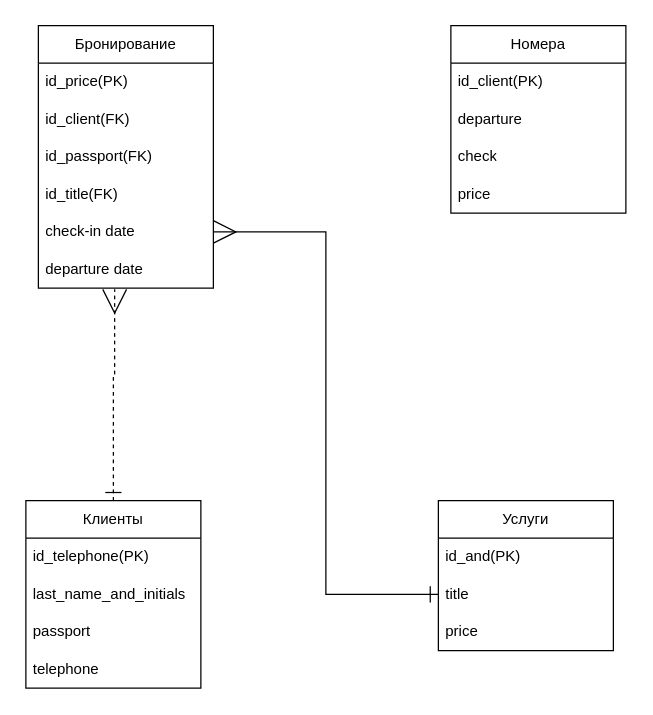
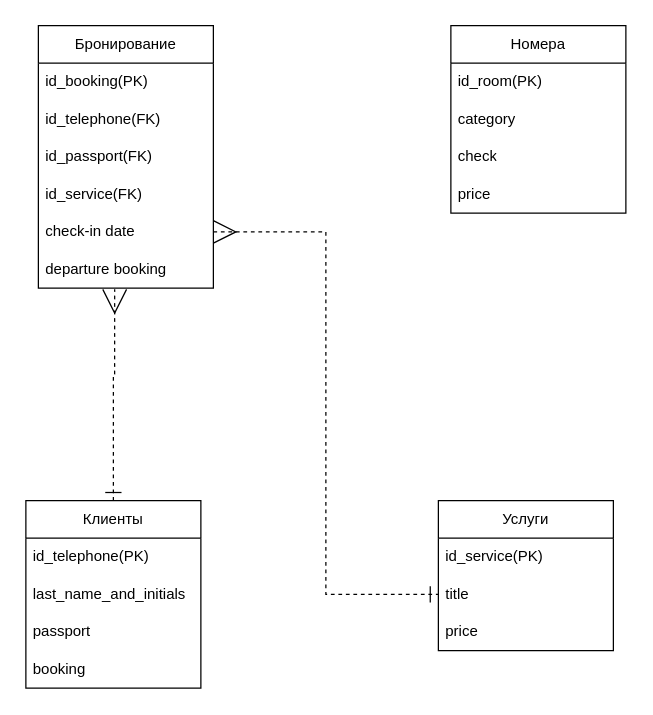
- <mxCell id="18" value="id_price(PK)" style="text;strokeColor=none;fillColor=none;align=left;verticalAlign=middle;spacingLeft=4;spacingRight=4;overflow=hidden;points=[[0,0.5],[1,0.5]];portConstraint=eastwest;rotatable=0;whiteSpace=wrap;html=1;" parent="17" vertex="1"><mxGeometry y="30" width="140" height="30" as="geometry" /></mxCell>
+ <mxCell id="18" value="id_booking(PK)" style="text;strokeColor=none;fillColor=none;align=left;verticalAlign=middle;spacingLeft=4;spacingRight=4;overflow=hidden;points=[[0,0.5],[1,0.5]];portConstraint=eastwest;rotatable=0;whiteSpace=wrap;html=1;" parent="17" vertex="1"><mxGeometry y="30" width="140" height="30" as="geometry" /></mxCell>
- <mxCell id="3" value="id_client(PK)" style="text;strokeColor=none;fillColor=none;align=left;verticalAlign=middle;spacingLeft=4;spacingRight=4;overflow=hidden;points=[[0,0.5],[1,0.5]];portConstraint=eastwest;rotatable=0;whiteSpace=wrap;html=1;" parent="2" vertex="1"><mxGeometry y="30" width="140" height="30" as="geometry" /></mxCell>
+ <mxCell id="3" value="id_room(PK)" style="text;strokeColor=none;fillColor=none;align=left;verticalAlign=middle;spacingLeft=4;spacingRight=4;overflow=hidden;points=[[0,0.5],[1,0.5]];portConstraint=eastwest;rotatable=0;whiteSpace=wrap;html=1;" parent="2" vertex="1"><mxGeometry y="30" width="140" height="30" as="geometry" /></mxCell>
- <mxCell id="19" value="id_client(FK)" style="text;strokeColor=none;fillColor=none;align=left;verticalAlign=middle;spacingLeft=4;spacingRight=4;overflow=hidden;points=[[0,0.5],[1,0.5]];portConstraint=eastwest;rotatable=0;whiteSpace=wrap;html=1;" parent="17" vertex="1"><mxGeometry y="60" width="140" height="30" as="geometry" /></mxCell>
+ <mxCell id="19" value="id_telephone(FK)" style="text;strokeColor=none;fillColor=none;align=left;verticalAlign=middle;spacingLeft=4;spacingRight=4;overflow=hidden;points=[[0,0.5],[1,0.5]];portConstraint=eastwest;rotatable=0;whiteSpace=wrap;html=1;" parent="17" vertex="1"><mxGeometry y="60" width="140" height="30" as="geometry" /></mxCell>
- <mxCell id="4" value="departure" style="text;strokeColor=none;fillColor=none;align=left;verticalAlign=middle;spacingLeft=4;spacingRight=4;overflow=hidden;points=[[0,0.5],[1,0.5]];portConstraint=eastwest;rotatable=0;whiteSpace=wrap;html=1;" parent="2" vertex="1"><mxGeometry y="60" width="140" height="30" as="geometry" /></mxCell>
+ <mxCell id="4" value="category" style="text;strokeColor=none;fillColor=none;align=left;verticalAlign=middle;spacingLeft=4;spacingRight=4;overflow=hidden;points=[[0,0.5],[1,0.5]];portConstraint=eastwest;rotatable=0;whiteSpace=wrap;html=1;" parent="2" vertex="1"><mxGeometry y="60" width="140" height="30" as="geometry" /></mxCell>
- <mxCell id="21" value="id_title(FK)" style="text;strokeColor=none;fillColor=none;align=left;verticalAlign=middle;spacingLeft=4;spacingRight=4;overflow=hidden;points=[[0,0.5],[1,0.5]];portConstraint=eastwest;rotatable=0;whiteSpace=wrap;html=1;" parent="17" vertex="1"><mxGeometry y="120" width="140" height="30" as="geometry" /></mxCell>
+ <mxCell id="21" value="id_service(FK)" style="text;strokeColor=none;fillColor=none;align=left;verticalAlign=middle;spacingLeft=4;spacingRight=4;overflow=hidden;points=[[0,0.5],[1,0.5]];portConstraint=eastwest;rotatable=0;whiteSpace=wrap;html=1;" parent="17" vertex="1"><mxGeometry y="120" width="140" height="30" as="geometry" /></mxCell>
- <mxCell id="23" value="departure date" style="text;strokeColor=none;fillColor=none;align=left;verticalAlign=middle;spacingLeft=4;spacingRight=4;overflow=hidden;points=[[0,0.5],[1,0.5]];portConstraint=eastwest;rotatable=0;whiteSpace=wrap;html=1;" parent="17" vertex="1"><mxGeometry y="180" width="140" height="30" as="geometry" /></mxCell>
+ <mxCell id="23" value="departure booking" style="text;strokeColor=none;fillColor=none;align=left;verticalAlign=middle;spacingLeft=4;spacingRight=4;overflow=hidden;points=[[0,0.5],[1,0.5]];portConstraint=eastwest;rotatable=0;whiteSpace=wrap;html=1;" parent="17" vertex="1"><mxGeometry y="180" width="140" height="30" as="geometry" /></mxCell>
- <mxCell id="24" style="edgeStyle=orthogonalEdgeStyle;rounded=0;orthogonalLoop=1;jettySize=auto;html=1;exitX=1;exitY=0.5;exitDx=0;exitDy=0;entryX=0;entryY=0.5;entryDx=0;entryDy=0;endArrow=ERone;endFill=0;startArrow=ERmany;startFill=0;endSize=11;startSize=16;" parent="1" source="22" target="15" edge="1"><mxGeometry relative="1" as="geometry" /></mxCell>
+ <mxCell id="24" style="edgeStyle=orthogonalEdgeStyle;rounded=0;orthogonalLoop=1;jettySize=auto;html=1;exitX=1;exitY=0.5;exitDx=0;exitDy=0;entryX=0;entryY=0.5;entryDx=0;entryDy=0;endArrow=ERone;endFill=0;startArrow=ERmany;startFill=0;endSize=11;startSize=16;dashed=1;" parent="1" source="22" target="15" edge="1"><mxGeometry relative="1" as="geometry" /></mxCell>
- <mxCell id="14" value="id_and(PK)" style="text;strokeColor=none;fillColor=none;align=left;verticalAlign=middle;spacingLeft=4;spacingRight=4;overflow=hidden;points=[[0,0.5],[1,0.5]];portConstraint=eastwest;rotatable=0;whiteSpace=wrap;html=1;" parent="13" vertex="1"><mxGeometry y="30" width="140" height="30" as="geometry" /></mxCell>
+ <mxCell id="14" value="id_service(PK)" style="text;strokeColor=none;fillColor=none;align=left;verticalAlign=middle;spacingLeft=4;spacingRight=4;overflow=hidden;points=[[0,0.5],[1,0.5]];portConstraint=eastwest;rotatable=0;whiteSpace=wrap;html=1;" parent="13" vertex="1"><mxGeometry y="30" width="140" height="30" as="geometry" /></mxCell>
- <mxCell id="12" value="telephone" style="text;strokeColor=none;fillColor=none;align=left;verticalAlign=middle;spacingLeft=4;spacingRight=4;overflow=hidden;points=[[0,0.5],[1,0.5]];portConstraint=eastwest;rotatable=0;whiteSpace=wrap;html=1;" parent="8" vertex="1"><mxGeometry y="120" width="140" height="30" as="geometry" /></mxCell>
+ <mxCell id="12" value="booking" style="text;strokeColor=none;fillColor=none;align=left;verticalAlign=middle;spacingLeft=4;spacingRight=4;overflow=hidden;points=[[0,0.5],[1,0.5]];portConstraint=eastwest;rotatable=0;whiteSpace=wrap;html=1;" parent="8" vertex="1"><mxGeometry y="120" width="140" height="30" as="geometry" /></mxCell>
